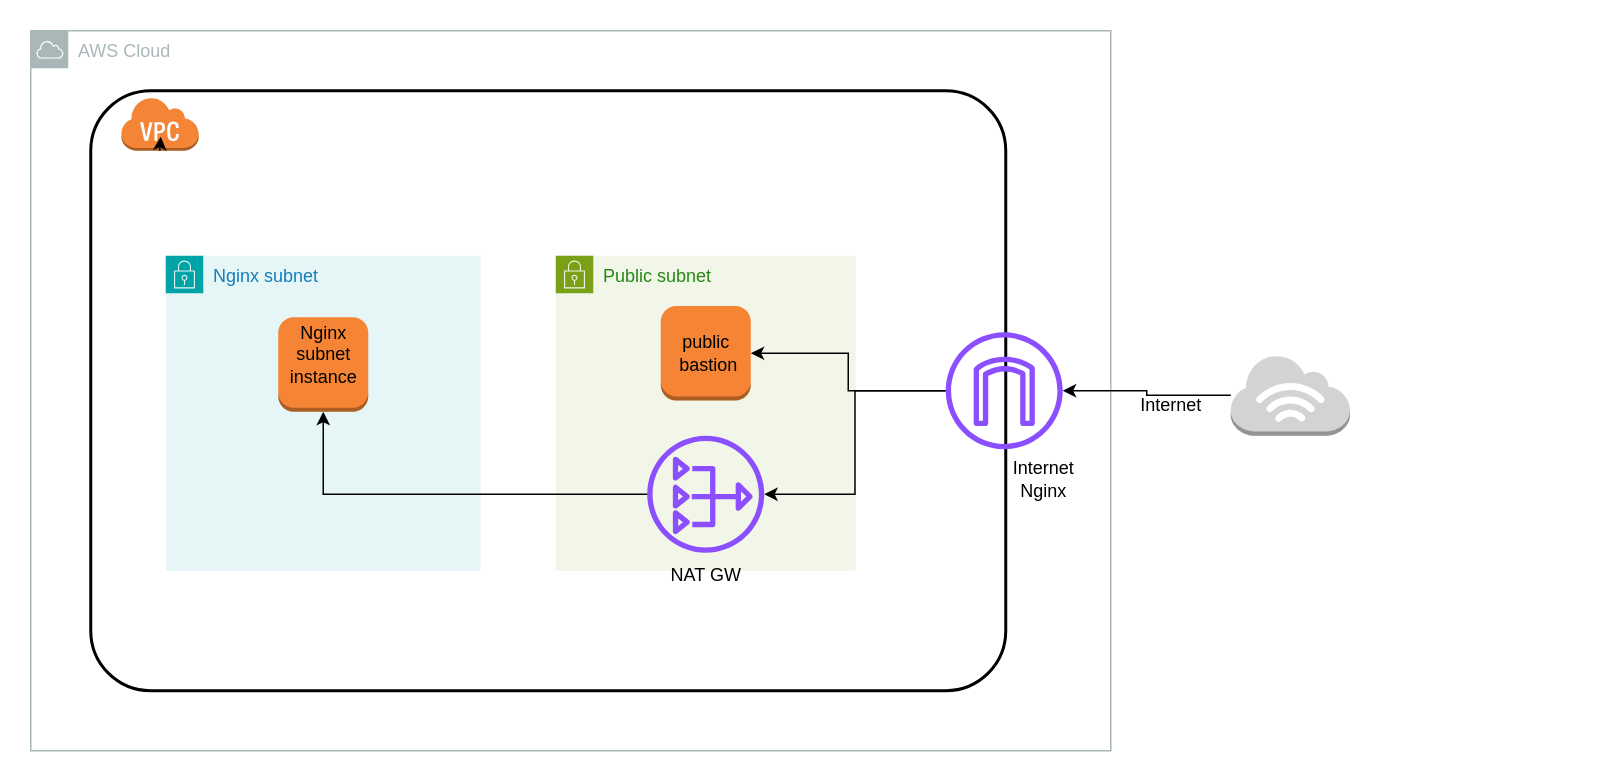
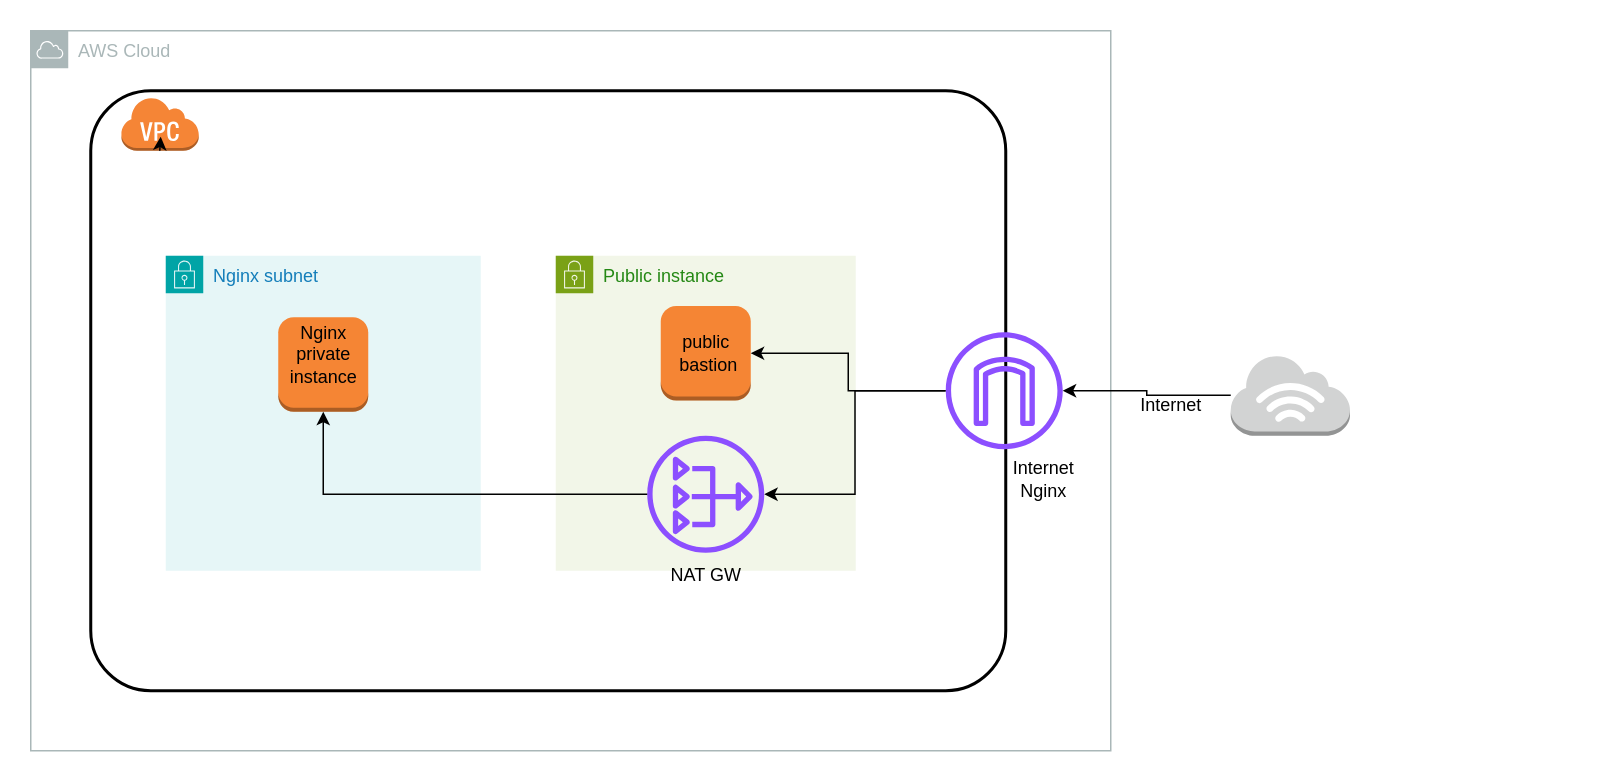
- <mxCell id="6" value="Public subnet" style="points=[[0,0],[0.25,0],[0.5,0],[0.75,0],[1,0],[1,0.25],[1,0.5],[1,0.75],[1,1],[0.75,1],[0.5,1],[0.25,1],[0,1],[0,0.75],[0,0.5],[0,0.25]];outlineConnect=0;gradientColor=none;html=1;whiteSpace=wrap;fontSize=12;fontStyle=0;container=1;pointerEvents=0;collapsible=0;recursiveResize=0;shape=mxgraph.aws4.group;grIcon=mxgraph.aws4.group_security_group;grStroke=0;strokeColor=#7AA116;fillColor=#F2F6E8;verticalAlign=top;align=left;spacingLeft=30;fontColor=#248814;dashed=0;" vertex="1" parent="1"><mxGeometry x="370" y="170" width="200" height="210" as="geometry" /></mxCell>
+ <mxCell id="6" value="Public instance" style="points=[[0,0],[0.25,0],[0.5,0],[0.75,0],[1,0],[1,0.25],[1,0.5],[1,0.75],[1,1],[0.75,1],[0.5,1],[0.25,1],[0,1],[0,0.75],[0,0.5],[0,0.25]];outlineConnect=0;gradientColor=none;html=1;whiteSpace=wrap;fontSize=12;fontStyle=0;container=1;pointerEvents=0;collapsible=0;recursiveResize=0;shape=mxgraph.aws4.group;grIcon=mxgraph.aws4.group_security_group;grStroke=0;strokeColor=#7AA116;fillColor=#F2F6E8;verticalAlign=top;align=left;spacingLeft=30;fontColor=#248814;dashed=0;" vertex="1" parent="1"><mxGeometry x="370" y="170" width="200" height="210" as="geometry" /></mxCell>
- <mxCell id="11" value="Nginx&lt;br&gt;subnet&lt;br&gt;instance" style="text;html=1;align=center;verticalAlign=middle;resizable=0;points=[];autosize=1;strokeColor=none;fillColor=none;" vertex="1" parent="9"><mxGeometry x="70" y="36" width="70" height="60" as="geometry" /></mxCell>
+ <mxCell id="11" value="Nginx&lt;br&gt;private&lt;br&gt;instance" style="text;html=1;align=center;verticalAlign=middle;resizable=0;points=[];autosize=1;strokeColor=none;fillColor=none;" vertex="1" parent="9"><mxGeometry x="70" y="36" width="70" height="60" as="geometry" /></mxCell>
